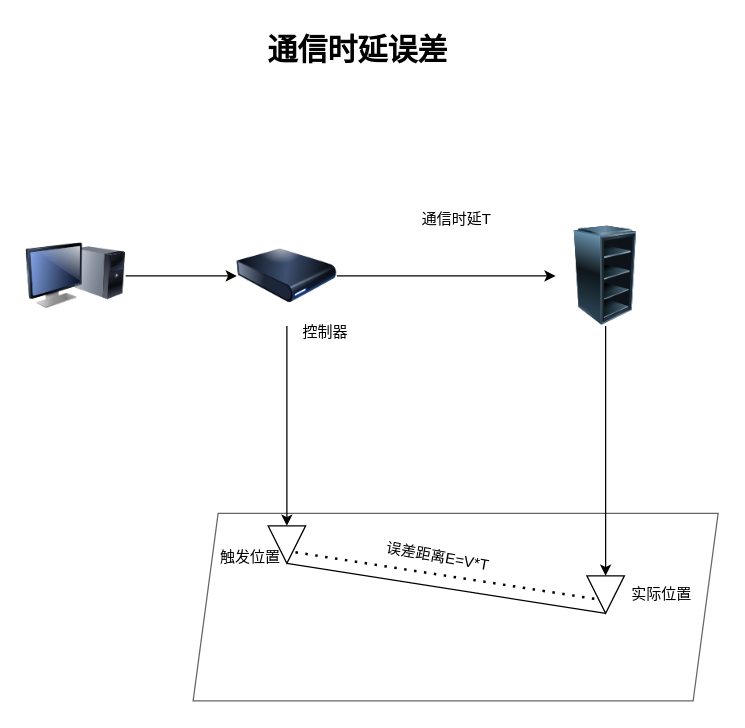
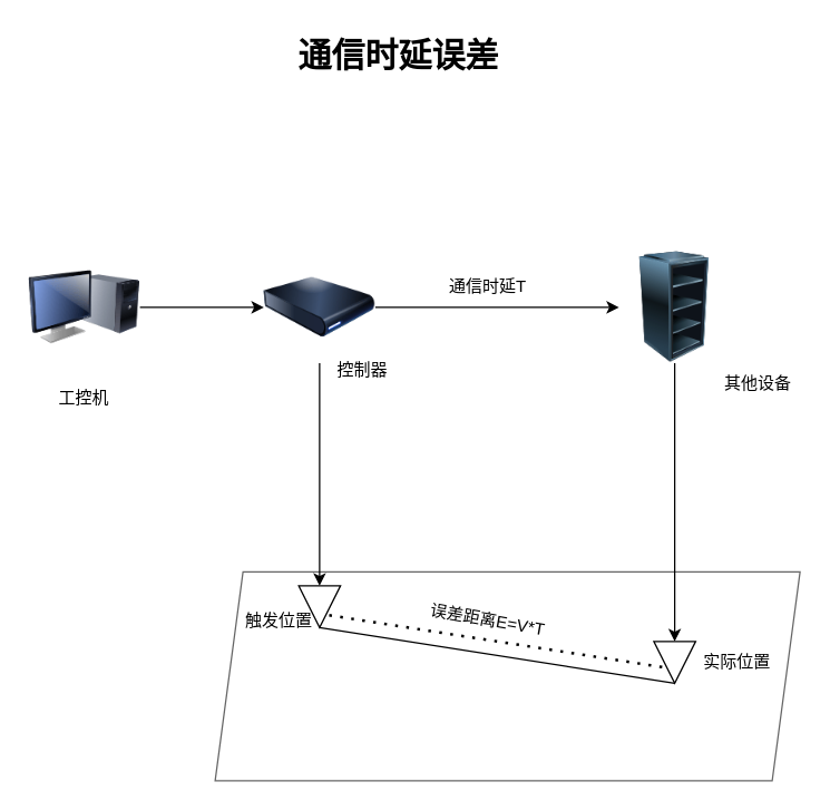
- <mxCell id="18" value="通信时延T" style="text;html=1;strokeColor=none;fillColor=none;align=center;verticalAlign=middle;whiteSpace=wrap;rounded=0;" vertex="1" parent="1"><mxGeometry x="335" y="160" width="60" height="30" as="geometry" /></mxCell>
+ <mxCell id="18" value="通信时延T" style="text;html=1;strokeColor=none;fillColor=none;align=center;verticalAlign=middle;whiteSpace=wrap;rounded=0;" vertex="1" parent="1"><mxGeometry x="320" y="190" width="60" height="30" as="geometry" /></mxCell>
+ <mxCell id="17" value="其他设备" style="text;html=1;strokeColor=none;fillColor=none;align=center;verticalAlign=middle;whiteSpace=wrap;rounded=0;" vertex="1" parent="1"><mxGeometry x="514" y="260" width="60" height="30" as="geometry" /></mxCell>
+ <mxCell id="15" value="工控机" style="text;html=1;strokeColor=none;fillColor=none;align=center;verticalAlign=middle;whiteSpace=wrap;rounded=0;" vertex="1" parent="1"><mxGeometry x="30" y="270" width="60" height="30" as="geometry" /></mxCell>
